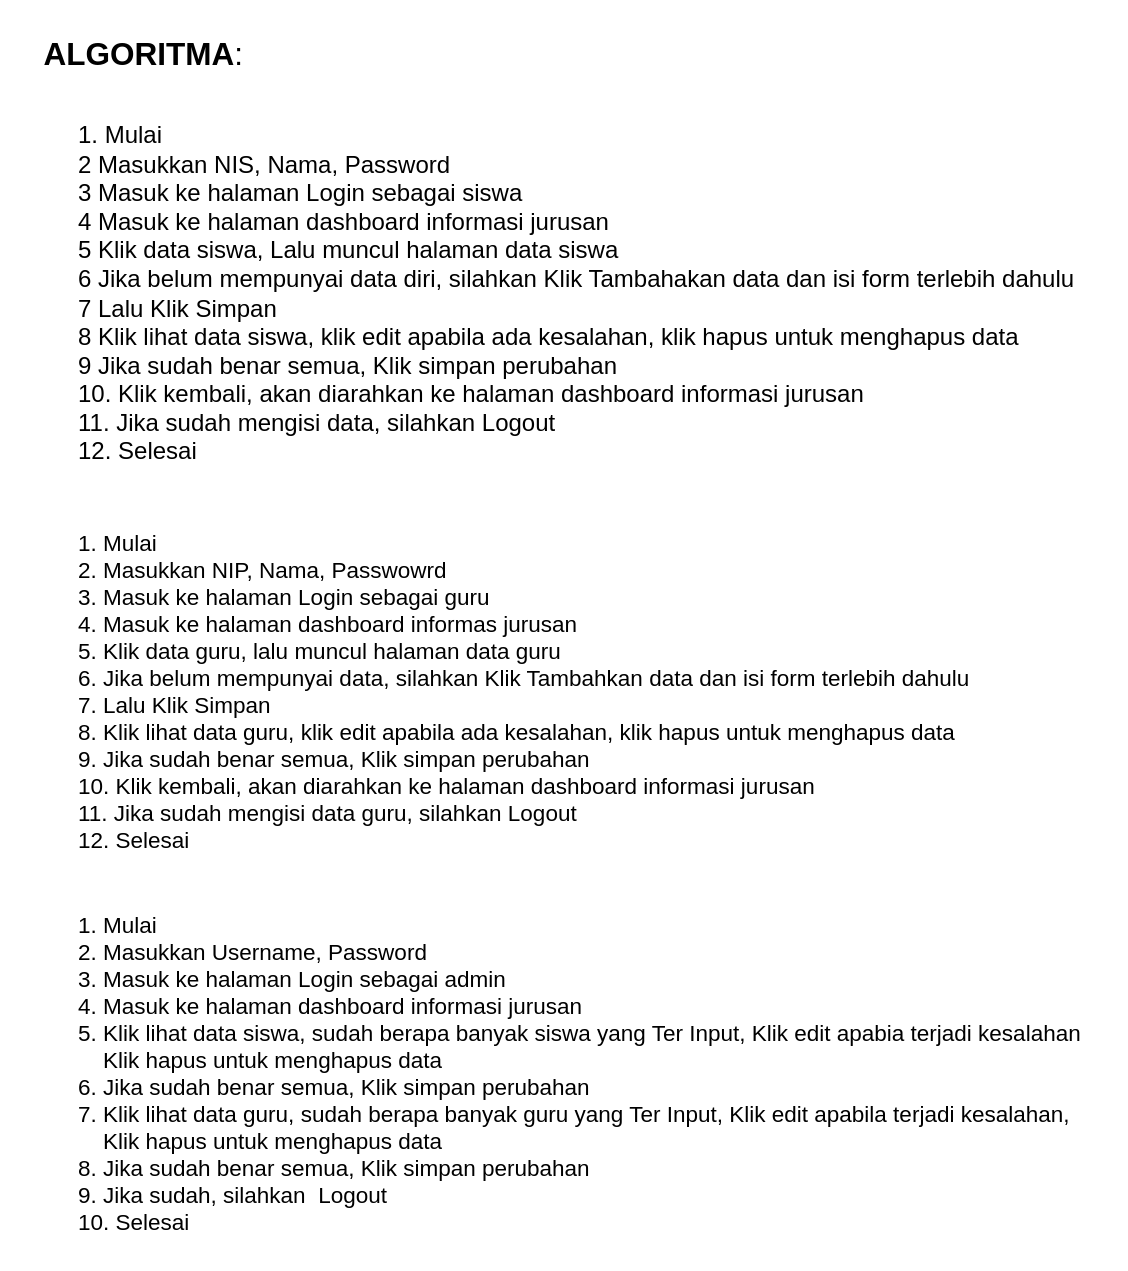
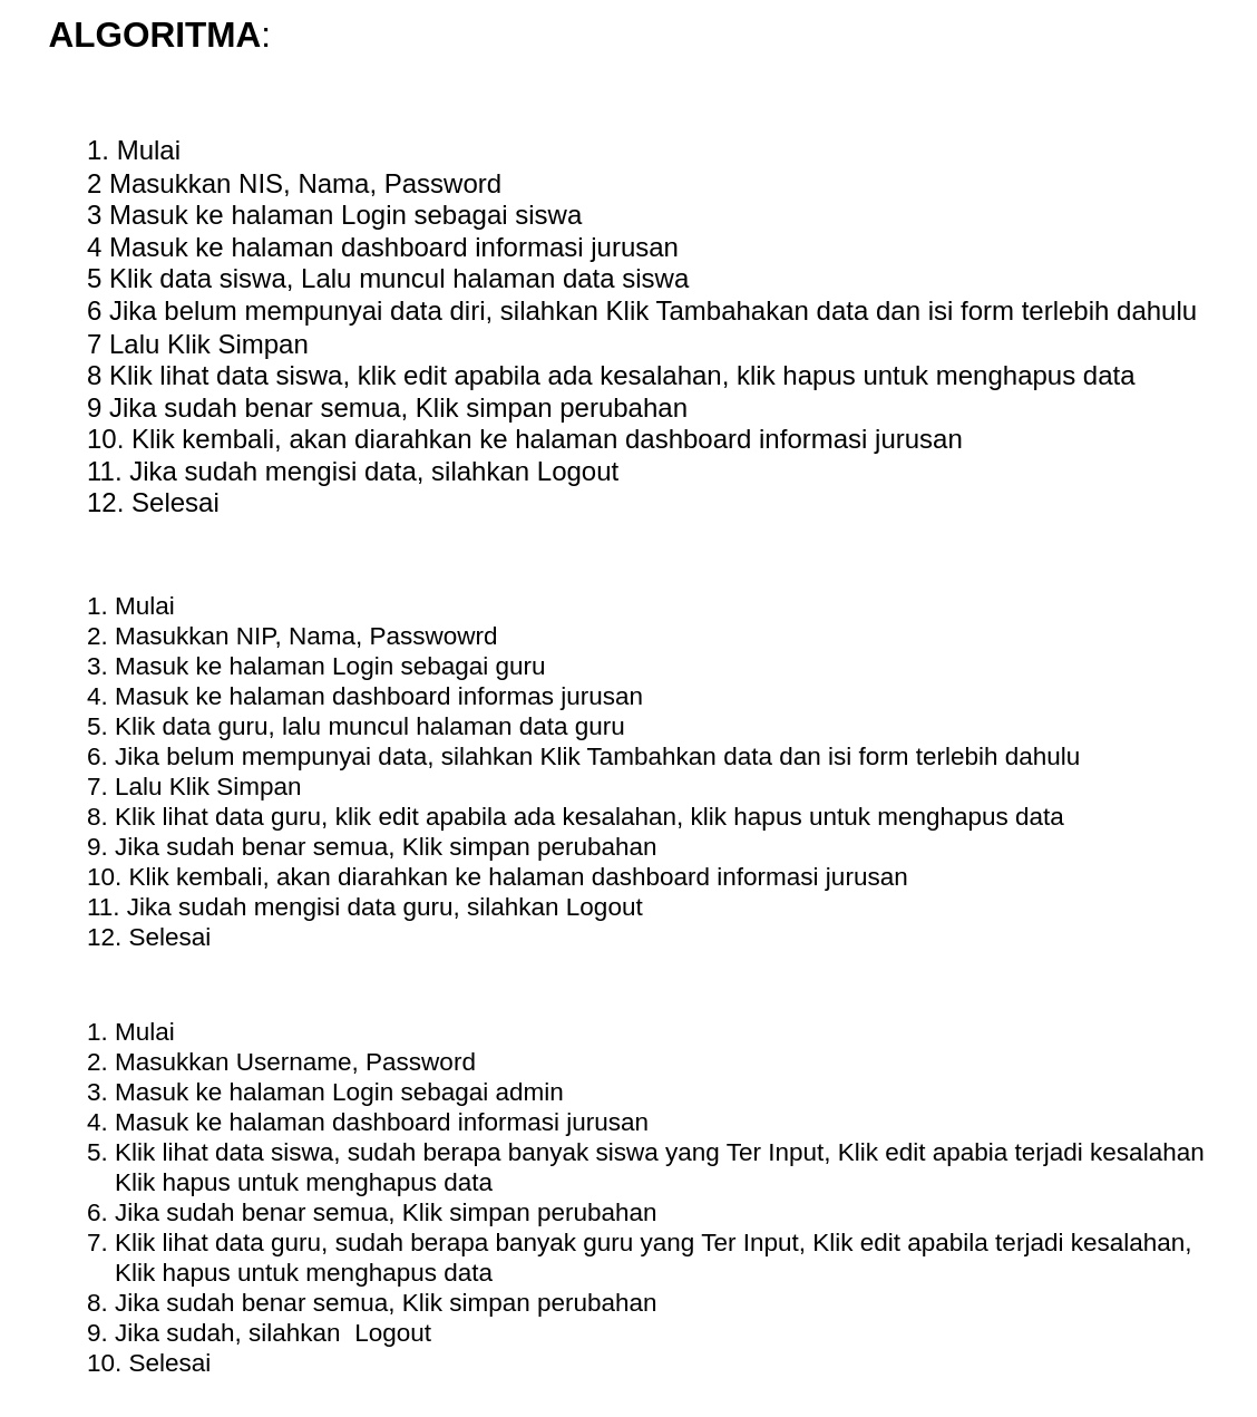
- <mxCell id="3" value="&lt;b style=&quot;font-size: 21px;&quot;&gt;ALGORITMA&lt;/b&gt;:" style="text;html=1;align=center;verticalAlign=middle;resizable=0;points=[];autosize=1;fontSize=21;" parent="1" vertex="1"><mxGeometry x="20" y="20" width="150" height="30" as="geometry" /></mxCell>
+ <mxCell id="3" value="&lt;b style=&quot;font-size: 21px;&quot;&gt;ALGORITMA&lt;/b&gt;:" style="text;html=1;align=center;verticalAlign=middle;resizable=0;points=[];autosize=1;fontSize=21;" parent="1" vertex="1"><mxGeometry x="20" y="5" width="150" height="30" as="geometry" /></mxCell>
